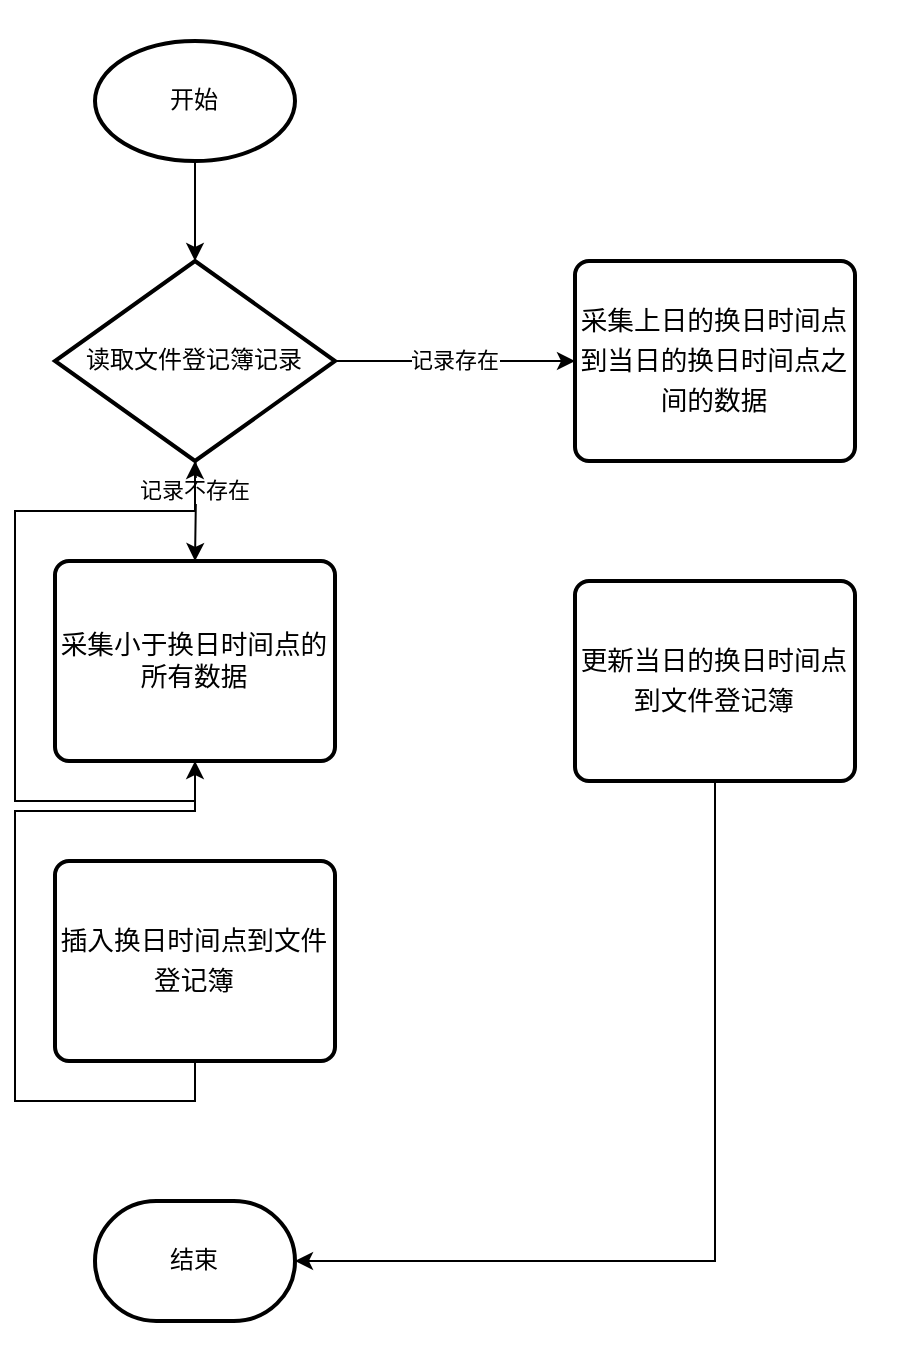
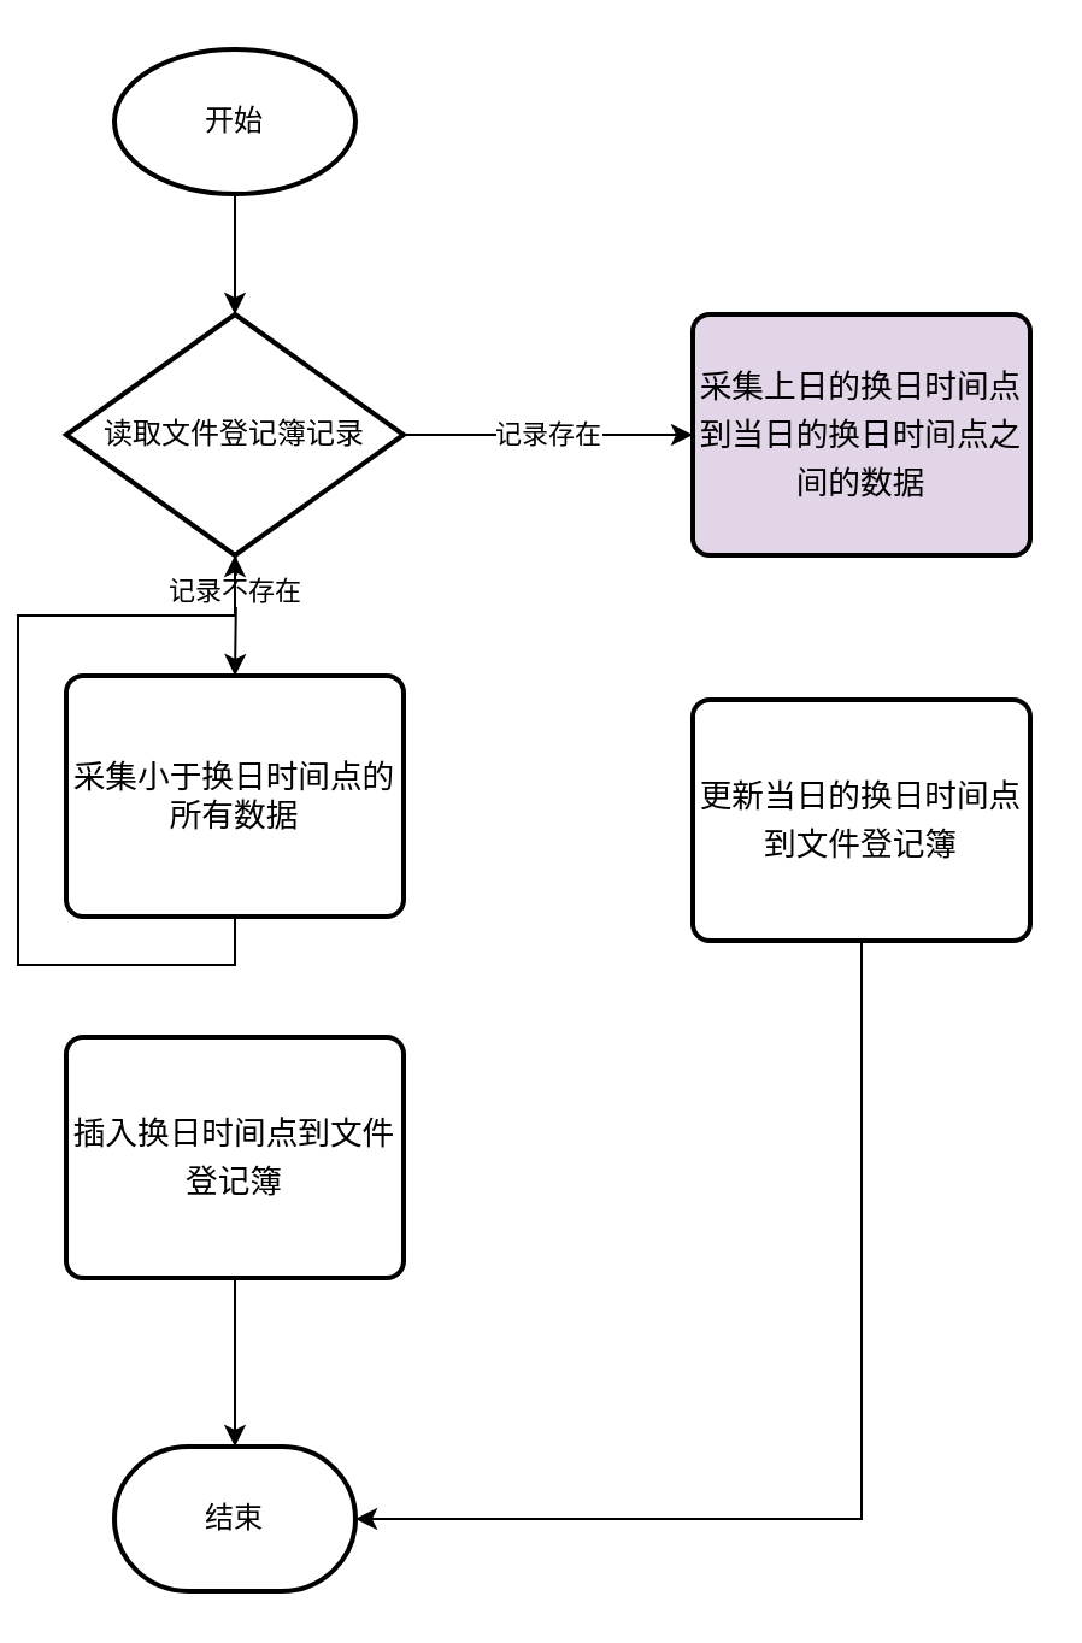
- <mxCell id="7" value="&lt;span style=&quot;font-size: 10.0pt ; line-height: 150% ; font-family: &amp;#34;microsoft yahei ui&amp;#34; , sans-serif&quot;&gt;采集上日的换日时间点到当日的换日时间点之间的数据&lt;/span&gt;" style="rounded=1;whiteSpace=wrap;html=1;absoluteArcSize=1;arcSize=14;strokeWidth=2;" vertex="1" parent="1"><mxGeometry x="280" y="130" width="140" height="100" as="geometry" /></mxCell>
+ <mxCell id="7" value="&lt;span style=&quot;font-size: 10.0pt ; line-height: 150% ; font-family: &amp;#34;microsoft yahei ui&amp;#34; , sans-serif&quot;&gt;采集上日的换日时间点到当日的换日时间点之间的数据&lt;/span&gt;" style="rounded=1;whiteSpace=wrap;html=1;absoluteArcSize=1;arcSize=14;strokeWidth=2;fillColor=#e1d5e7;" vertex="1" parent="1"><mxGeometry x="280" y="130" width="140" height="100" as="geometry" /></mxCell>
- <mxCell id="8" style="edgeStyle=orthogonalEdgeStyle;rounded=0;orthogonalLoop=1;jettySize=auto;html=1;exitX=0.5;exitY=1;exitDx=0;exitDy=0;" edge="1" parent="1" source="9" target="6"><mxGeometry relative="1" as="geometry" /></mxCell>
+ <mxCell id="8" style="edgeStyle=orthogonalEdgeStyle;rounded=0;orthogonalLoop=1;jettySize=auto;html=1;exitX=0.5;exitY=1;exitDx=0;exitDy=0;entryX=0.5;entryY=0;entryDx=0;entryDy=0;entryPerimeter=0;" edge="1" parent="1" source="9" target="12"><mxGeometry relative="1" as="geometry" /></mxCell>
